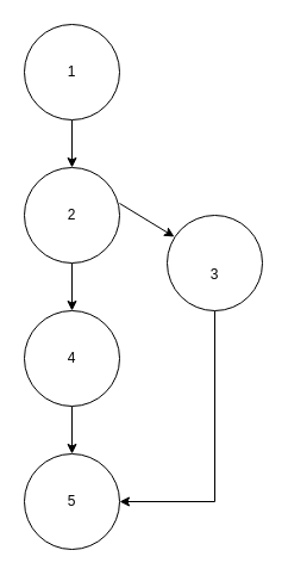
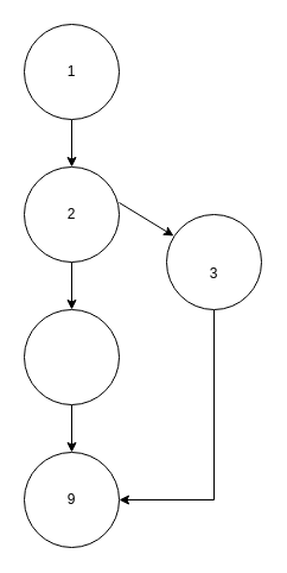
- <mxCell id="15" value="4" style="text;strokeColor=none;align=center;fillColor=none;html=1;verticalAlign=middle;whiteSpace=wrap;rounded=0;" vertex="1" parent="1"><mxGeometry x="30" y="285" width="60" height="30" as="geometry" /></mxCell>
- <mxCell id="16" value="5" style="text;strokeColor=none;align=center;fillColor=none;html=1;verticalAlign=middle;whiteSpace=wrap;rounded=0;" vertex="1" parent="1"><mxGeometry x="30" y="405" width="60" height="30" as="geometry" /></mxCell>
+ <mxCell id="16" value="9" style="text;strokeColor=none;align=center;fillColor=none;html=1;verticalAlign=middle;whiteSpace=wrap;rounded=0;" vertex="1" parent="1"><mxGeometry x="30" y="405" width="60" height="30" as="geometry" /></mxCell>
